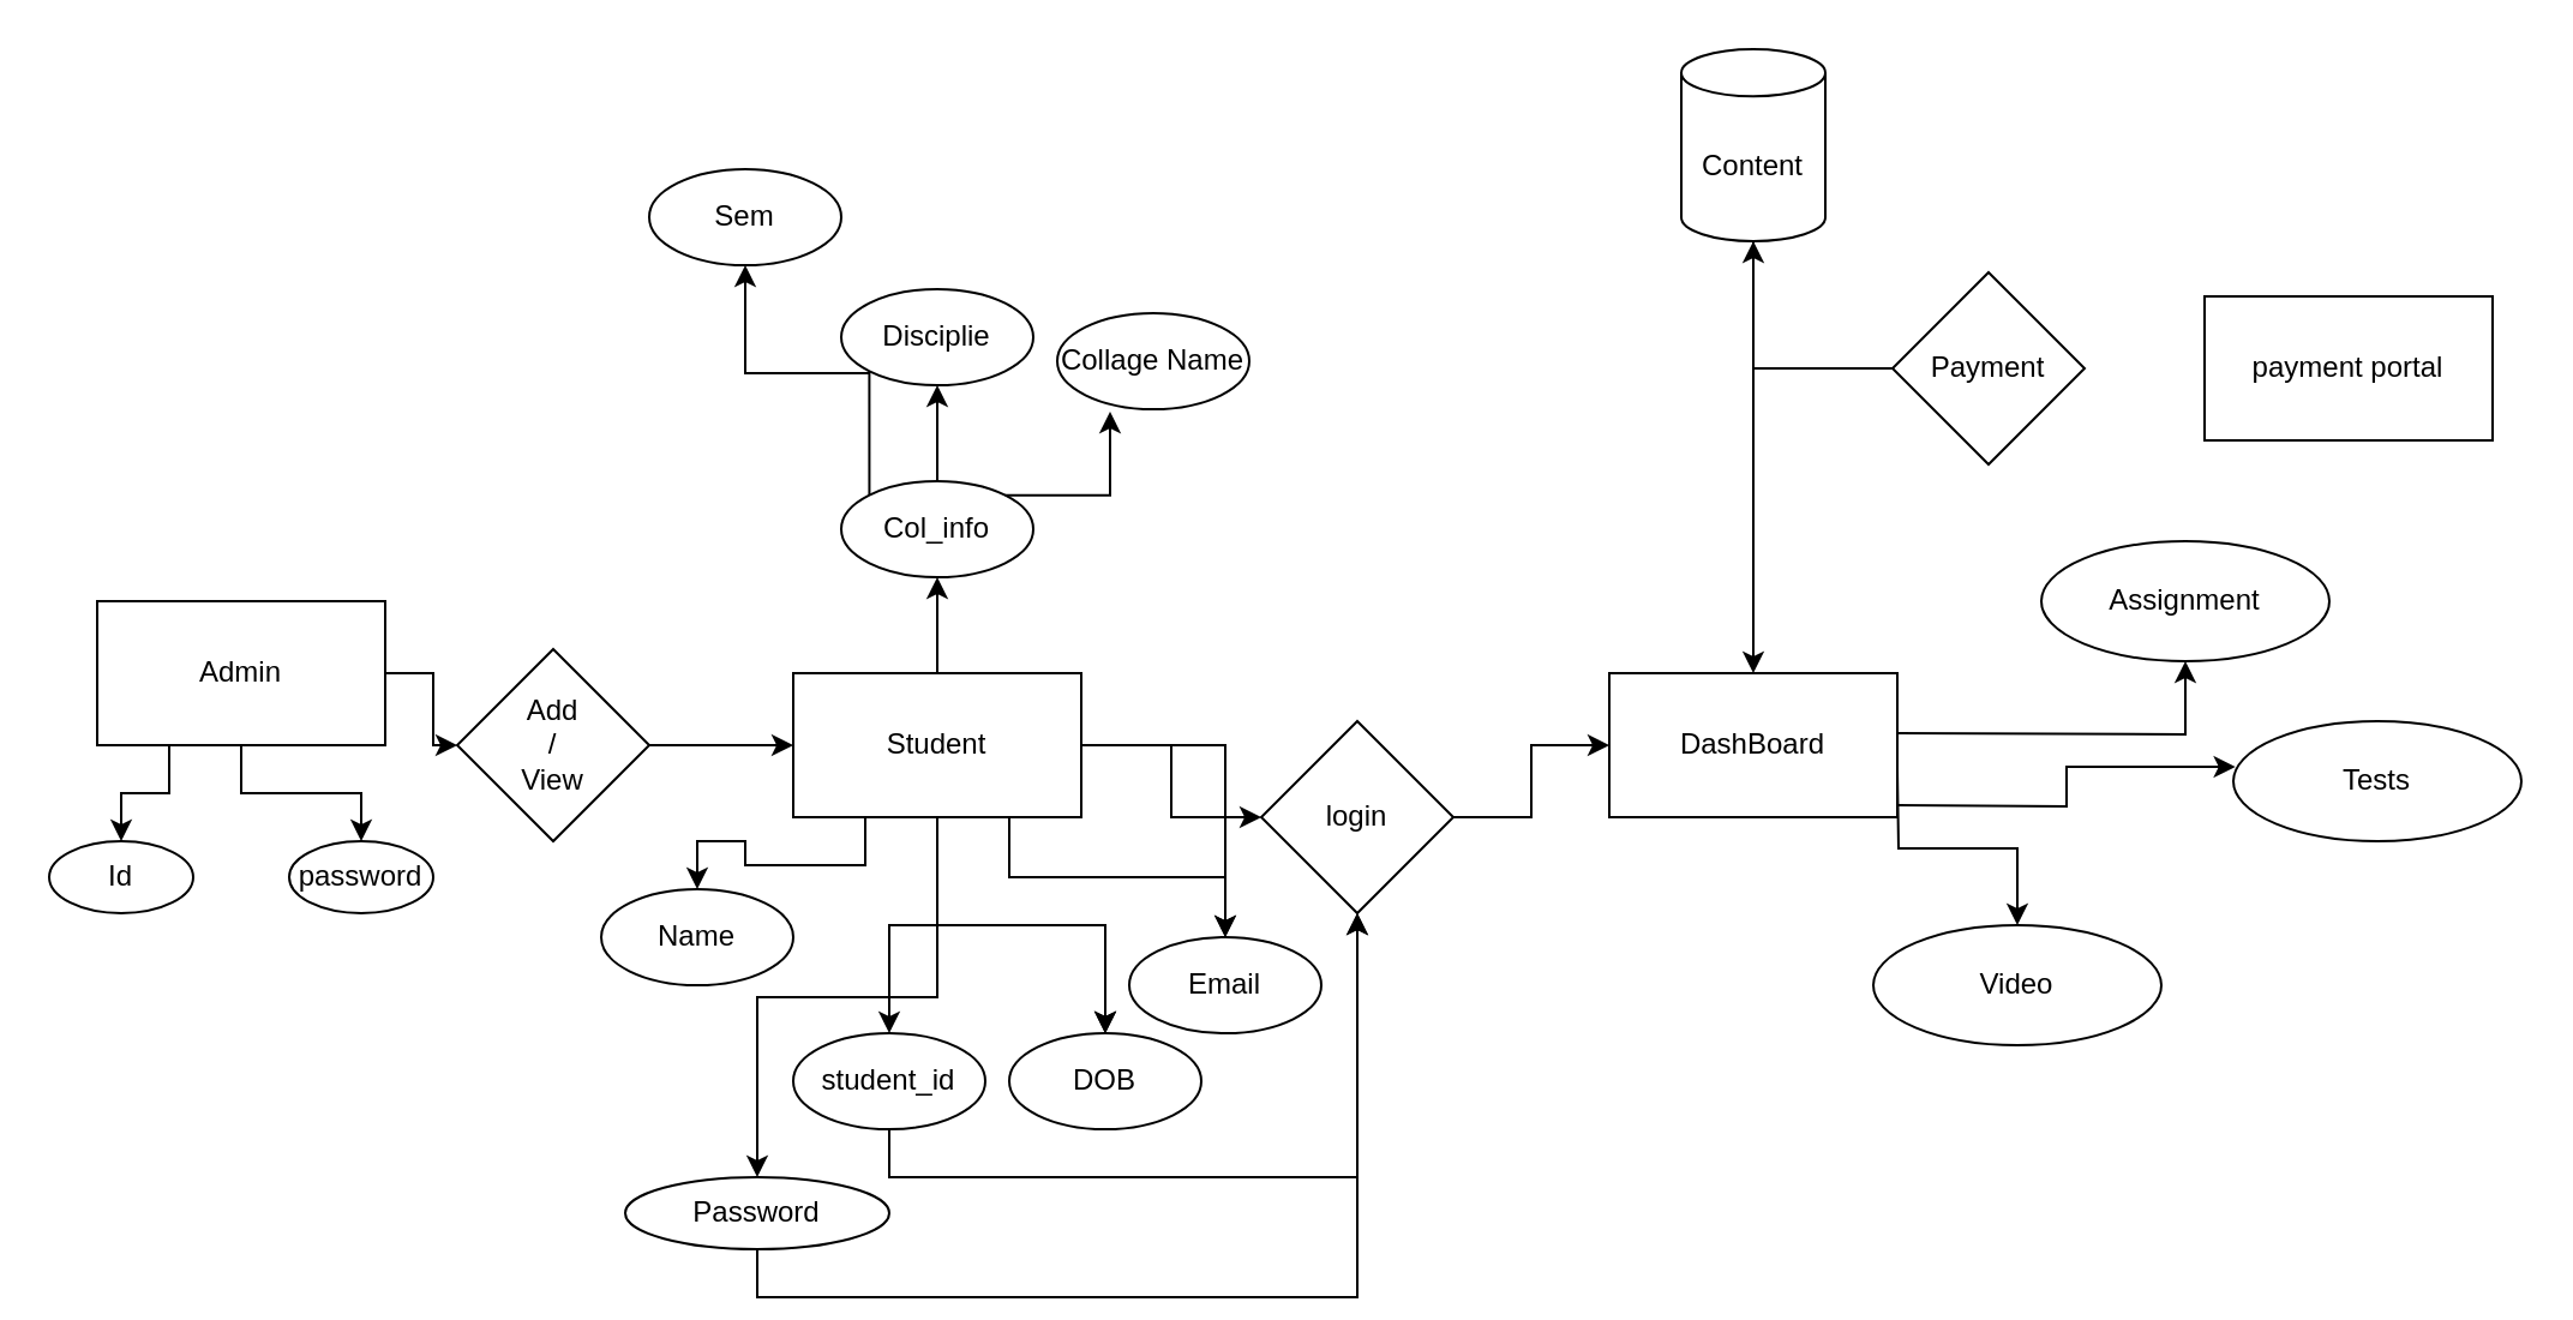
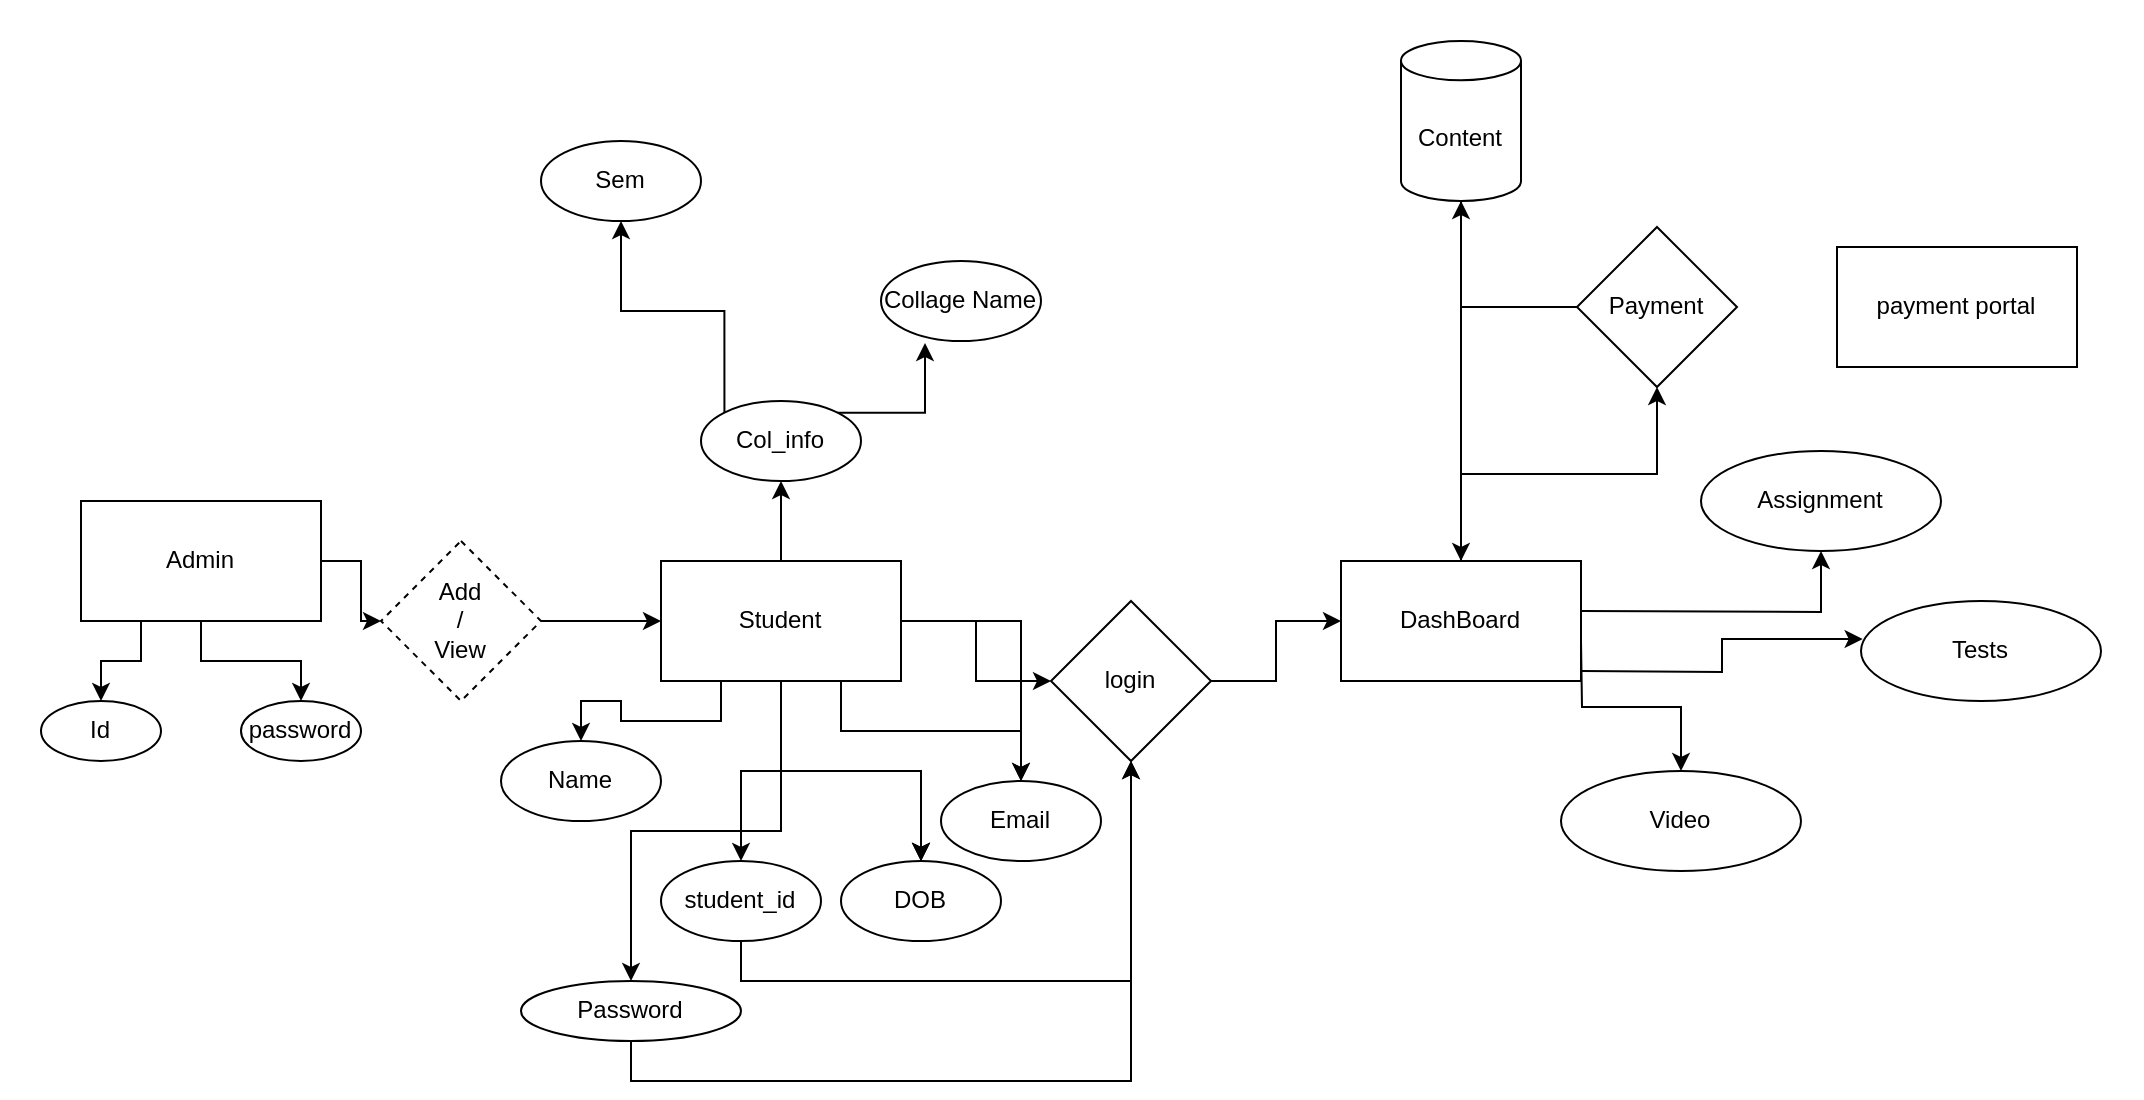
- <mxCell id="28" value="Disciplie" style="ellipse;whiteSpace=wrap;html=1;" vertex="1" parent="1"><mxGeometry x="350" y="120" width="80" height="40" as="geometry" /></mxCell>
- <mxCell id="24" style="edgeStyle=orthogonalEdgeStyle;rounded=0;orthogonalLoop=1;jettySize=auto;html=1;exitX=0.5;exitY=0;exitDx=0;exitDy=0;entryX=0.5;entryY=1;entryDx=0;entryDy=0;" edge="1" parent="1" source="26" target="28"><mxGeometry relative="1" as="geometry" /></mxCell>
+ <mxCell id="35" value="" style="edgeStyle=orthogonalEdgeStyle;rounded=0;orthogonalLoop=1;jettySize=auto;html=1;" edge="1" parent="1" source="36" target="48"><mxGeometry relative="1" as="geometry" /></mxCell>
- <mxCell id="9" value="&lt;div&gt;Add&lt;/div&gt;&lt;div&gt;/&lt;/div&gt;&lt;div&gt;View&lt;br&gt;&lt;/div&gt;" style="rhombus;whiteSpace=wrap;html=1;" vertex="1" parent="1"><mxGeometry x="190" y="270" width="80" height="80" as="geometry" /></mxCell>
+ <mxCell id="9" value="&lt;div&gt;Add&lt;/div&gt;&lt;div&gt;/&lt;/div&gt;&lt;div&gt;View&lt;br&gt;&lt;/div&gt;" style="rhombus;whiteSpace=wrap;html=1;dashed=1;" vertex="1" parent="1"><mxGeometry x="190" y="270" width="80" height="80" as="geometry" /></mxCell>
